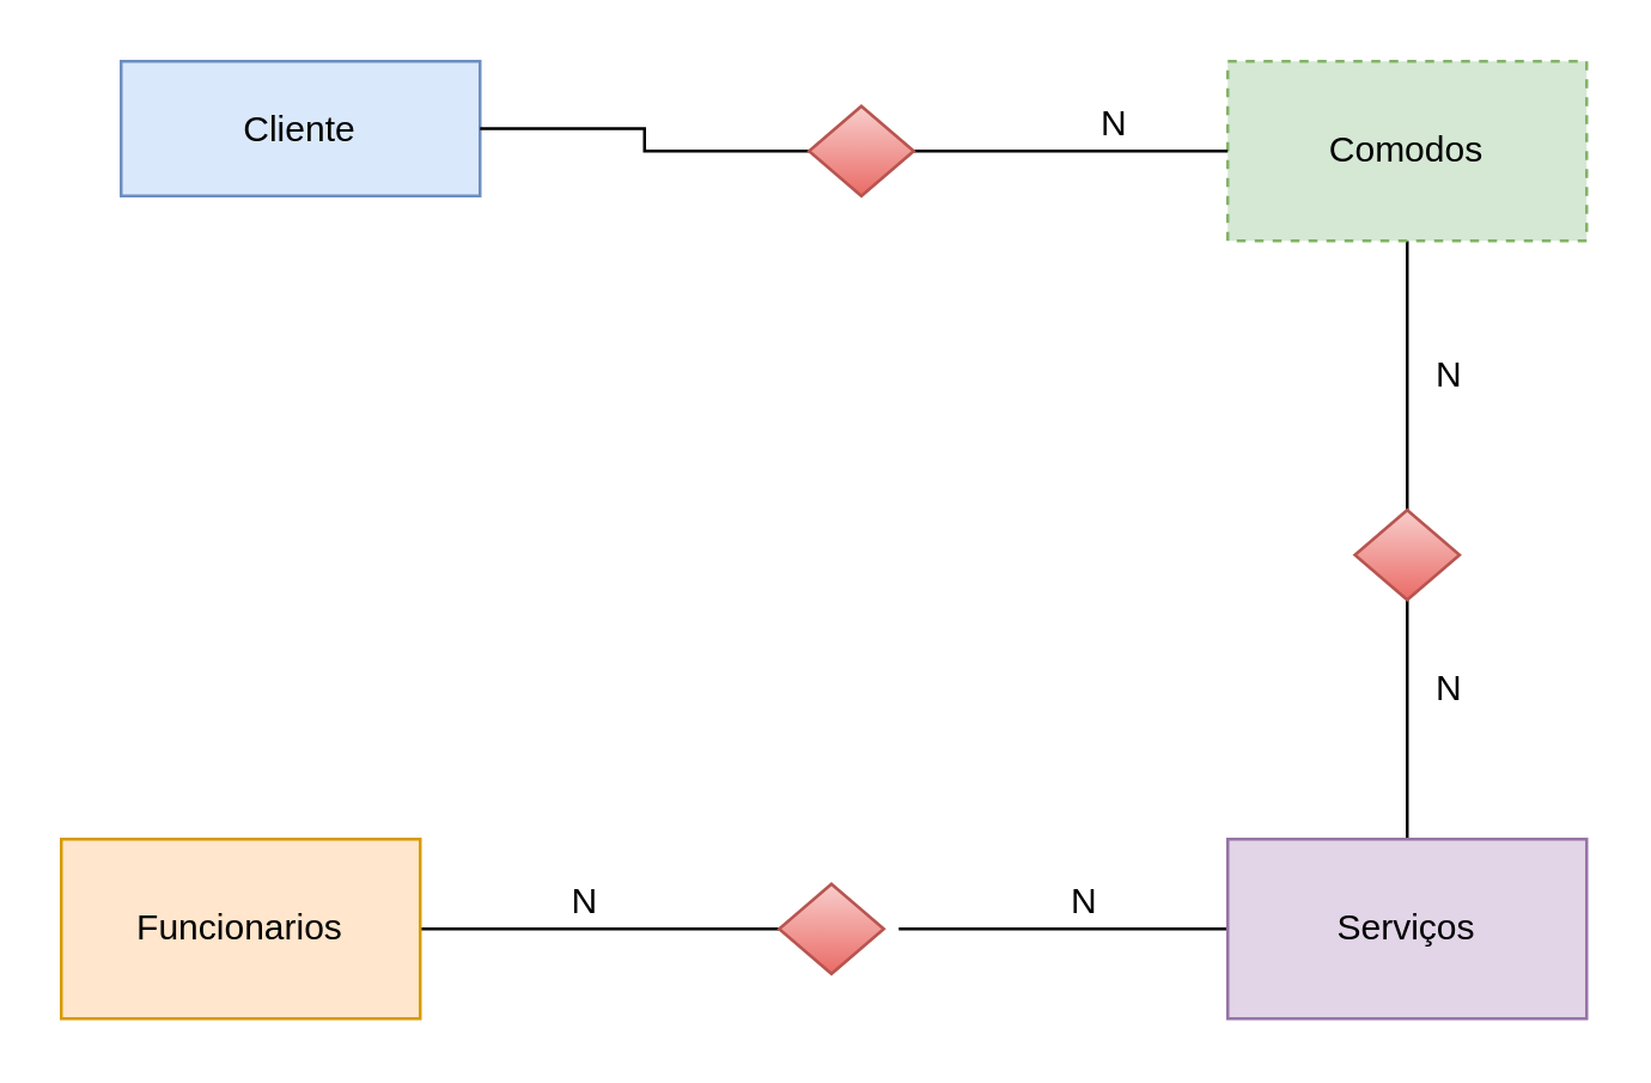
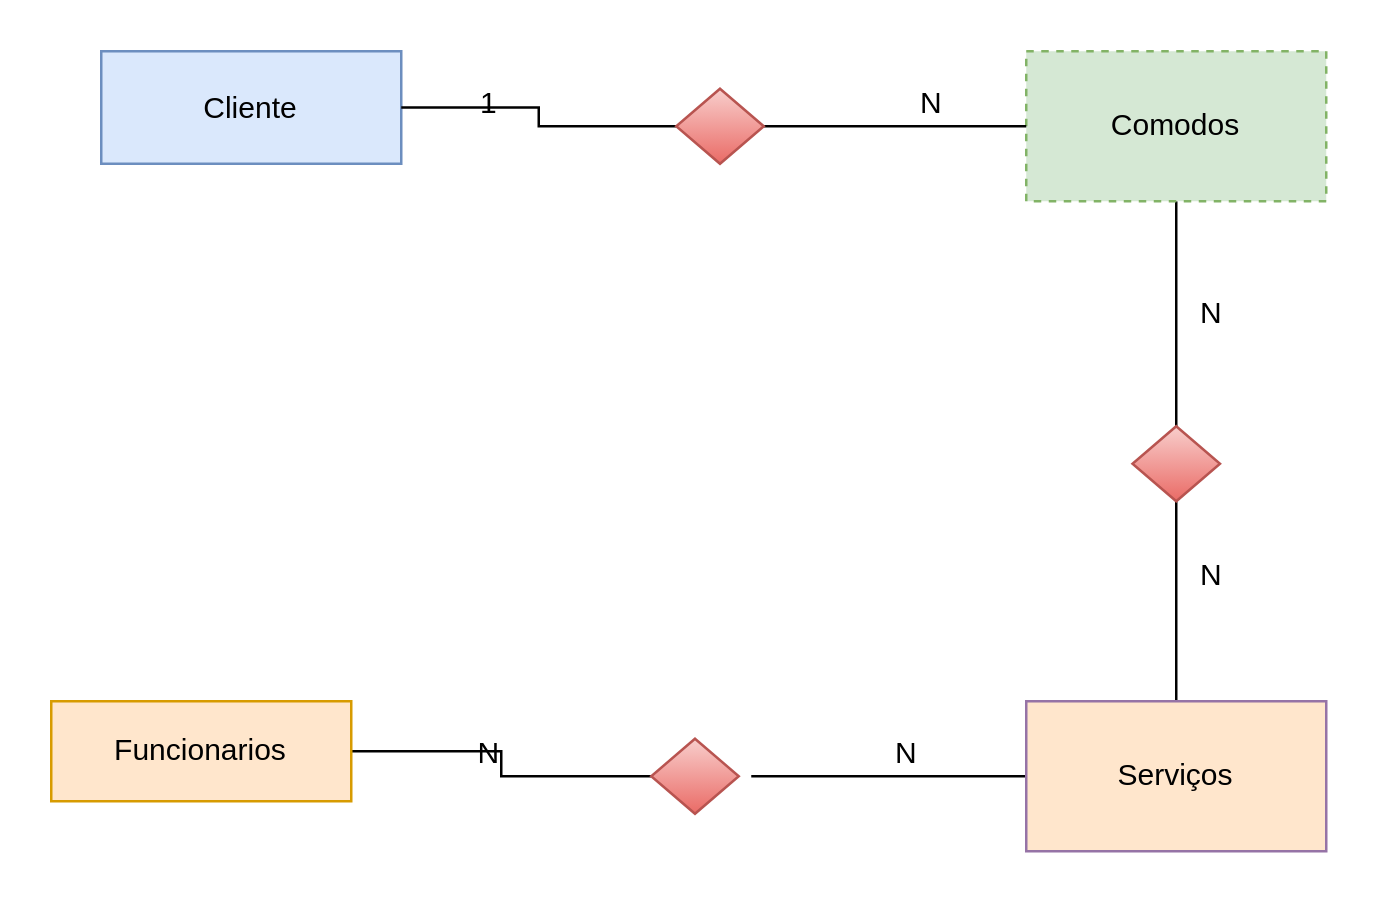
+ <mxCell id="8" value="1" style="text;html=1;resizable=0;points=[];autosize=1;align=left;verticalAlign=top;spacingTop=-4;" vertex="1" parent="1"><mxGeometry x="190" y="31" width="20" height="20" as="geometry" /></mxCell>
- <mxCell id="18" value="Funcionarios" style="rounded=0;whiteSpace=wrap;html=1;fillColor=#ffe6cc;strokeColor=#d79b00;" vertex="1" parent="1"><mxGeometry x="20" y="280" width="120" height="60" as="geometry" /></mxCell>
+ <mxCell id="18" value="Funcionarios" style="rounded=0;whiteSpace=wrap;html=1;fillColor=#ffe6cc;strokeColor=#d79b00;" vertex="1" parent="1"><mxGeometry x="20" y="280" width="120" height="40" as="geometry" /></mxCell>
- <mxCell id="13" value="Serviços" style="rounded=0;whiteSpace=wrap;html=1;fillColor=#e1d5e7;strokeColor=#9673a6;" vertex="1" parent="1"><mxGeometry x="410" y="280" width="120" height="60" as="geometry" /></mxCell>
+ <mxCell id="13" value="Serviços" style="rounded=0;whiteSpace=wrap;html=1;fillColor=#ffe6cc;strokeColor=#9673a6;" vertex="1" parent="1"><mxGeometry x="410" y="280" width="120" height="60" as="geometry" /></mxCell>
